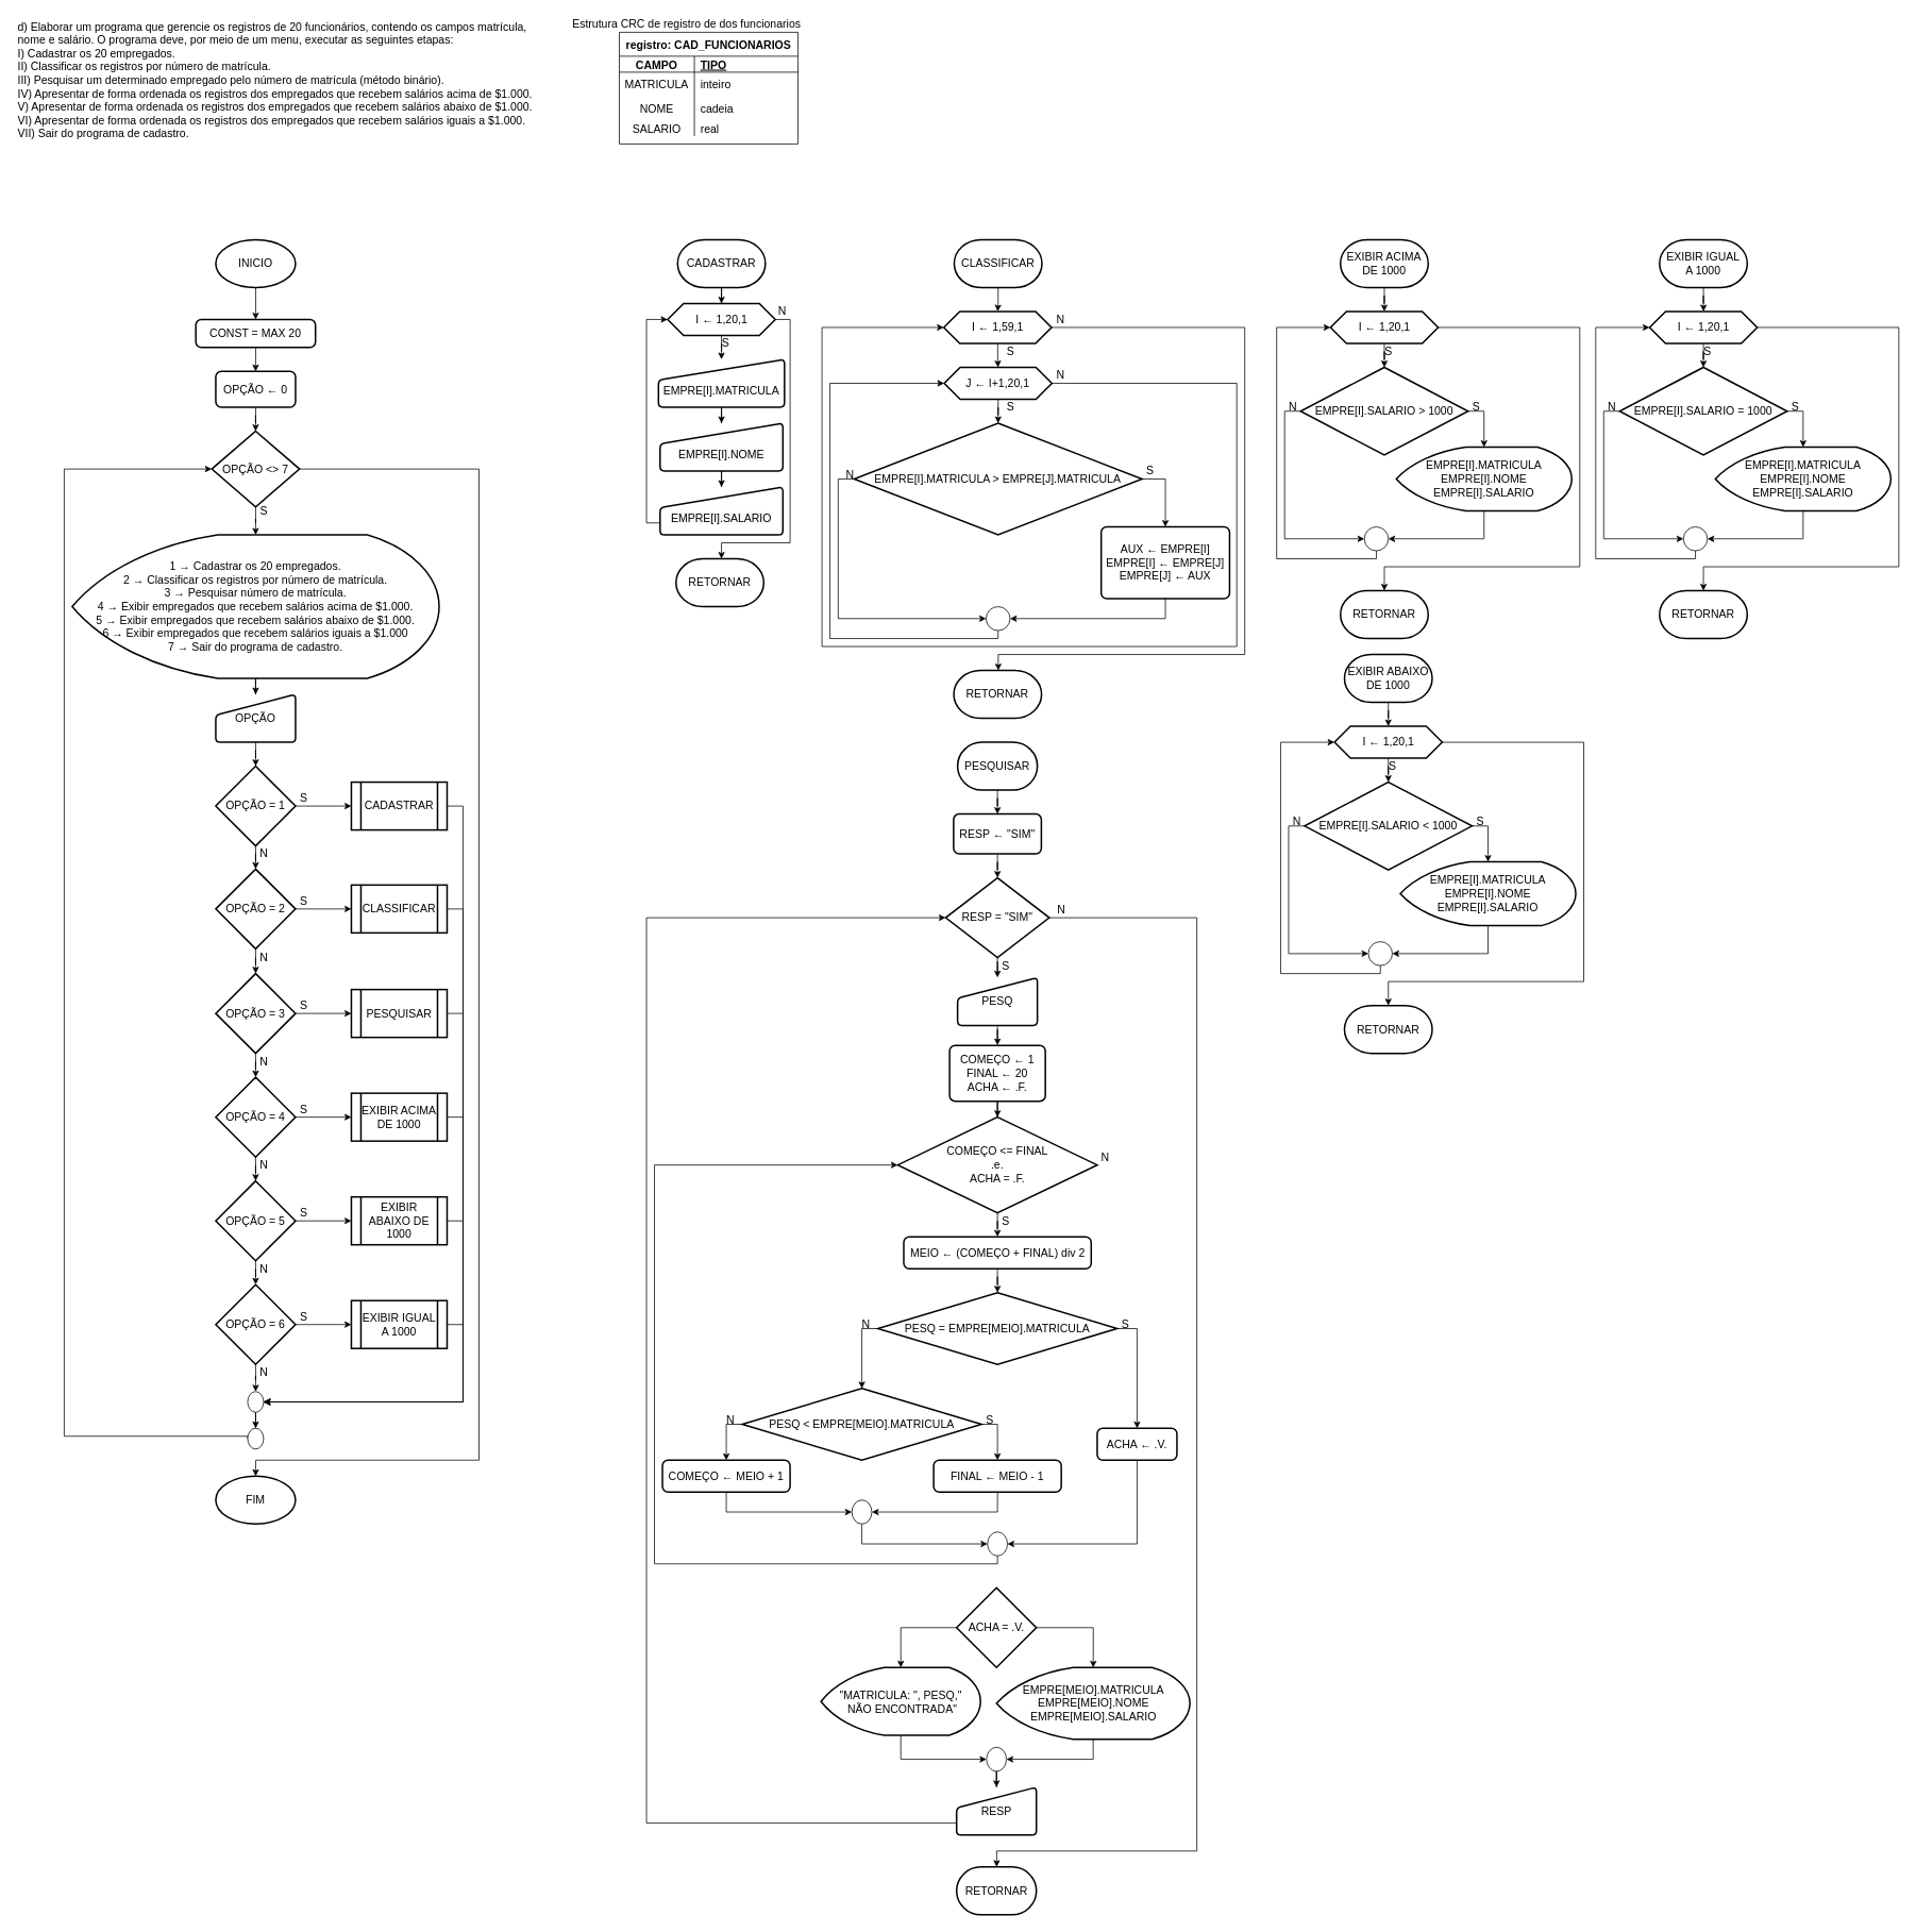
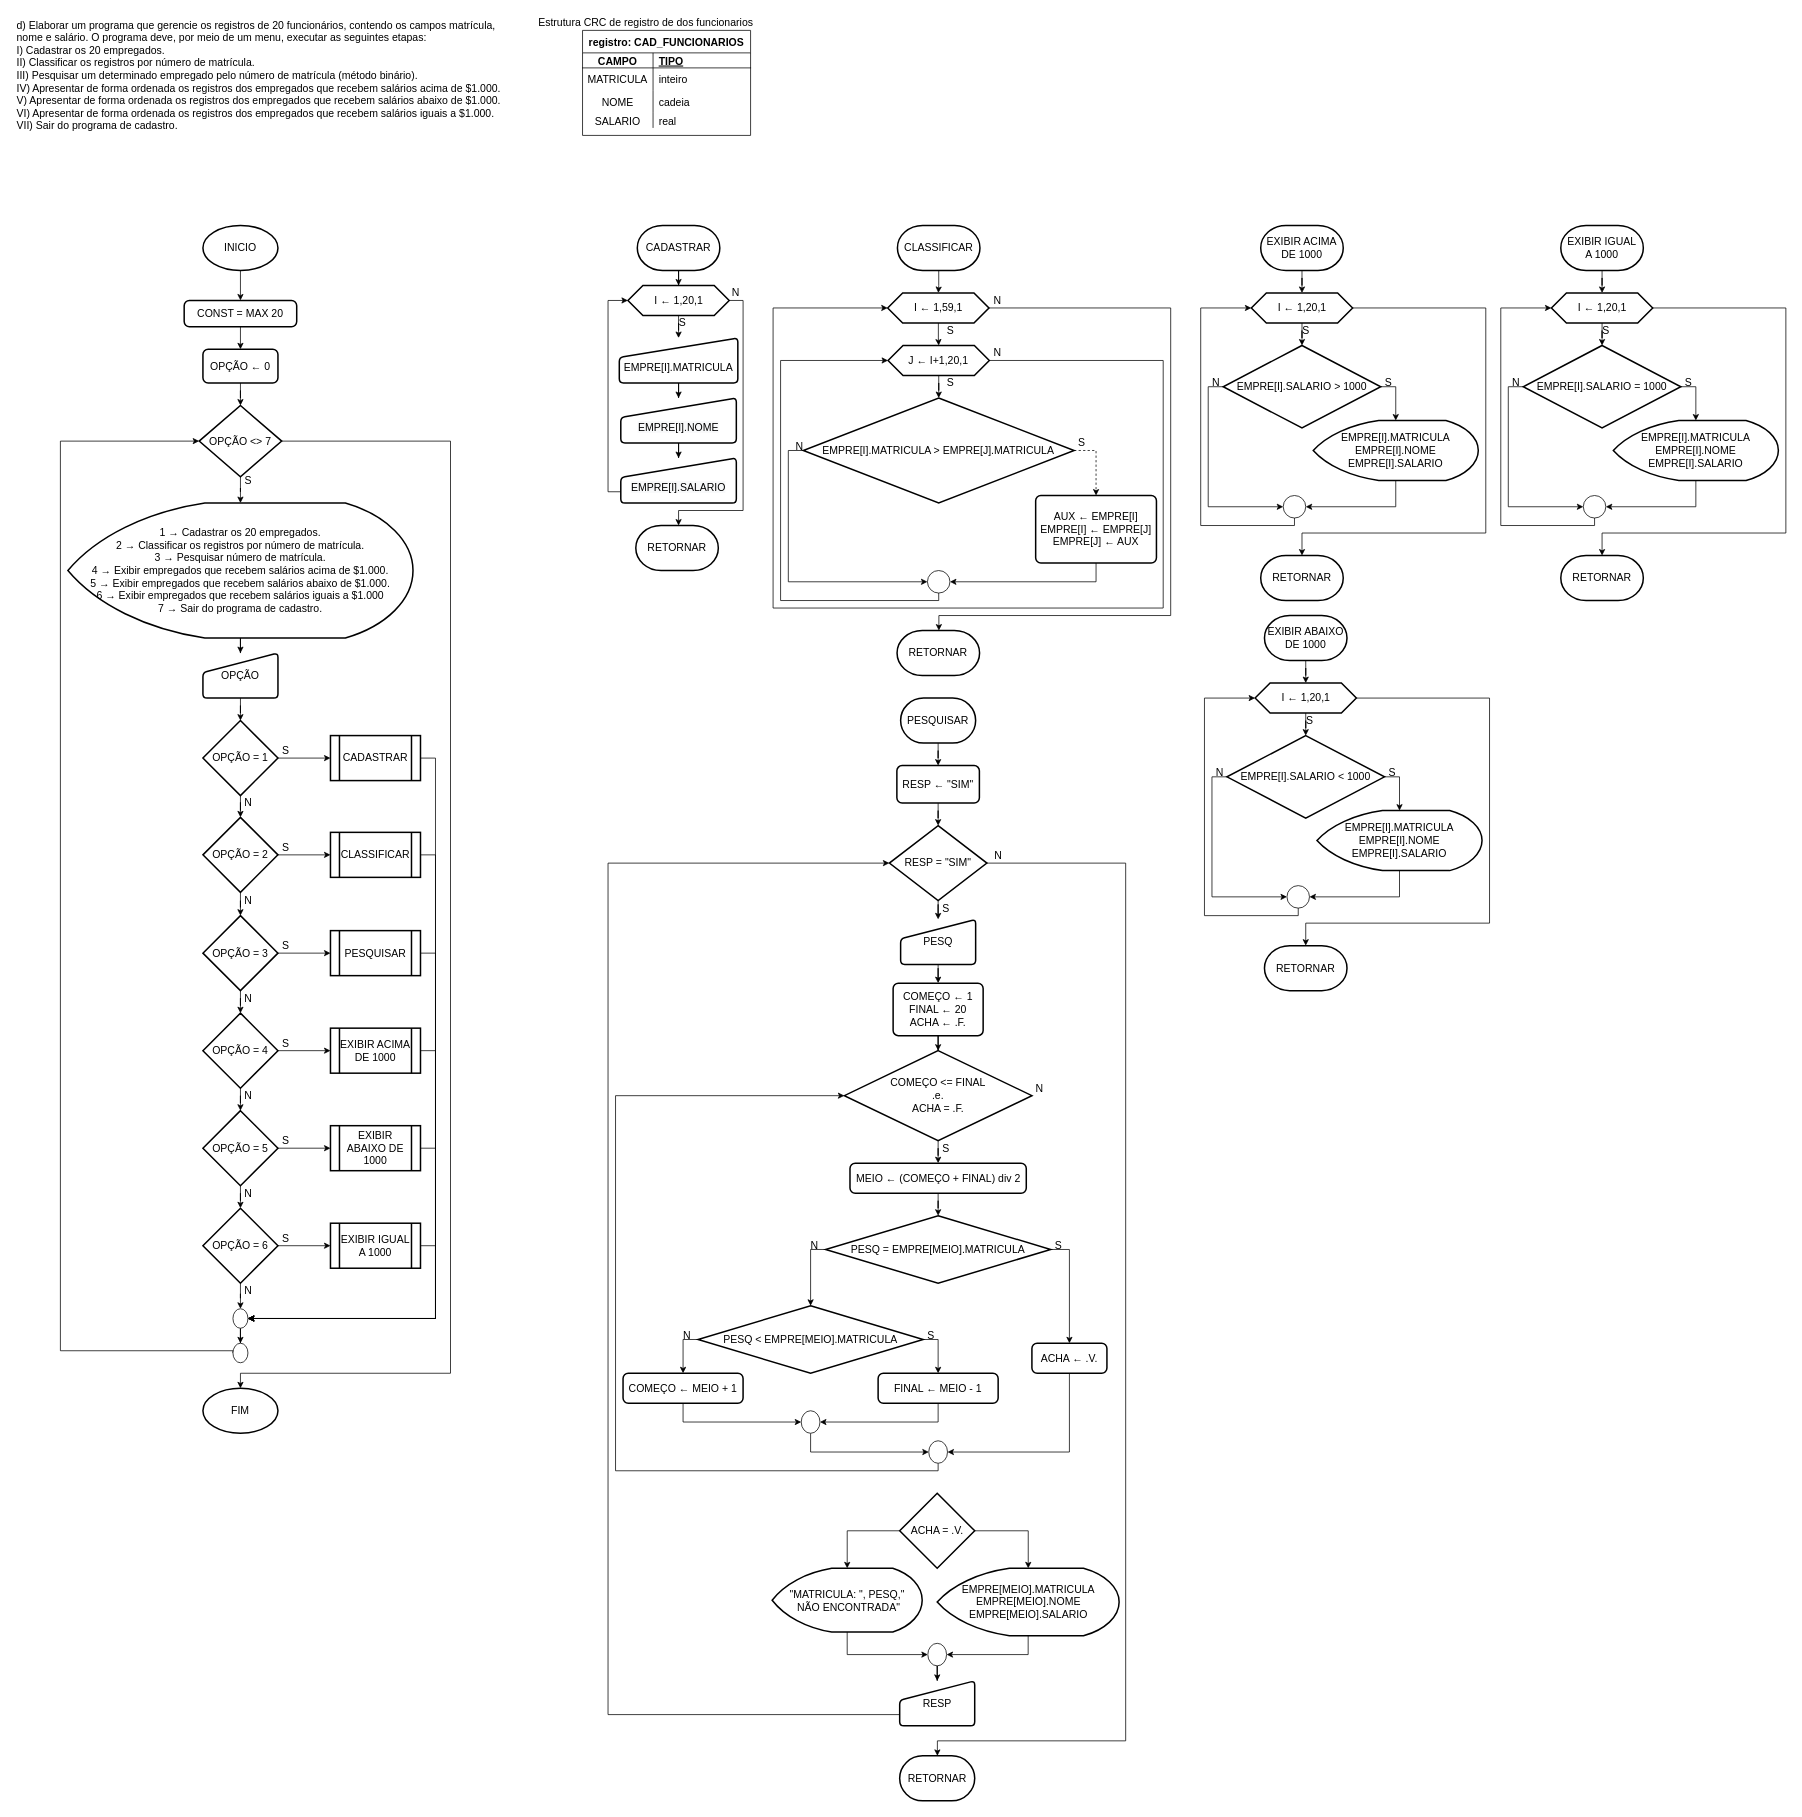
- <mxCell id="40" style="edgeStyle=orthogonalEdgeStyle;rounded=0;orthogonalLoop=1;jettySize=auto;html=1;exitX=1;exitY=0.5;exitDx=0;exitDy=0;fontSize=14;" parent="1" source="42" target="45" edge="1"><mxGeometry relative="1" as="geometry" /></mxCell>
+ <mxCell id="40" style="edgeStyle=orthogonalEdgeStyle;rounded=0;orthogonalLoop=1;jettySize=auto;html=1;exitX=1;exitY=0.5;exitDx=0;exitDy=0;fontSize=14;dashed=1;" parent="1" source="42" target="45" edge="1"><mxGeometry relative="1" as="geometry" /></mxCell>
